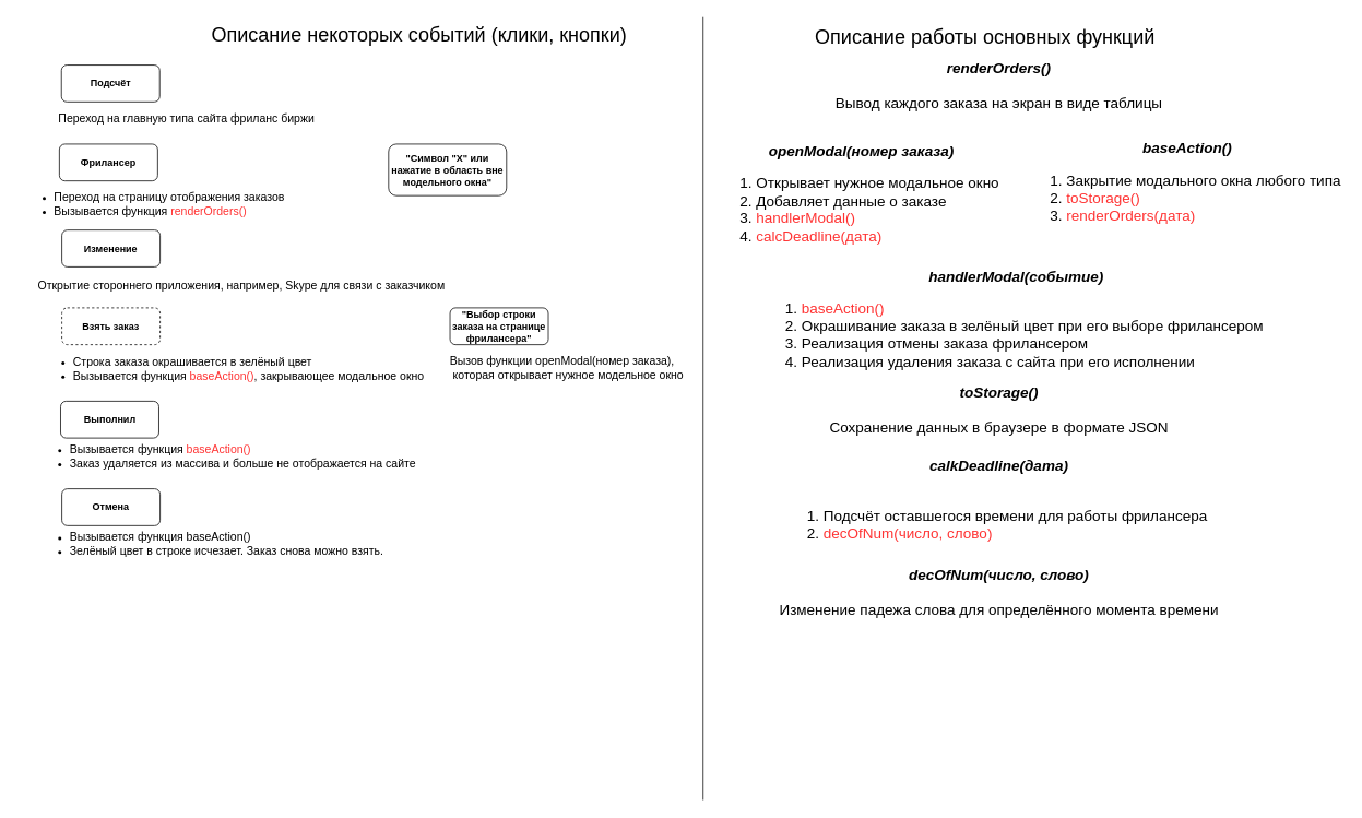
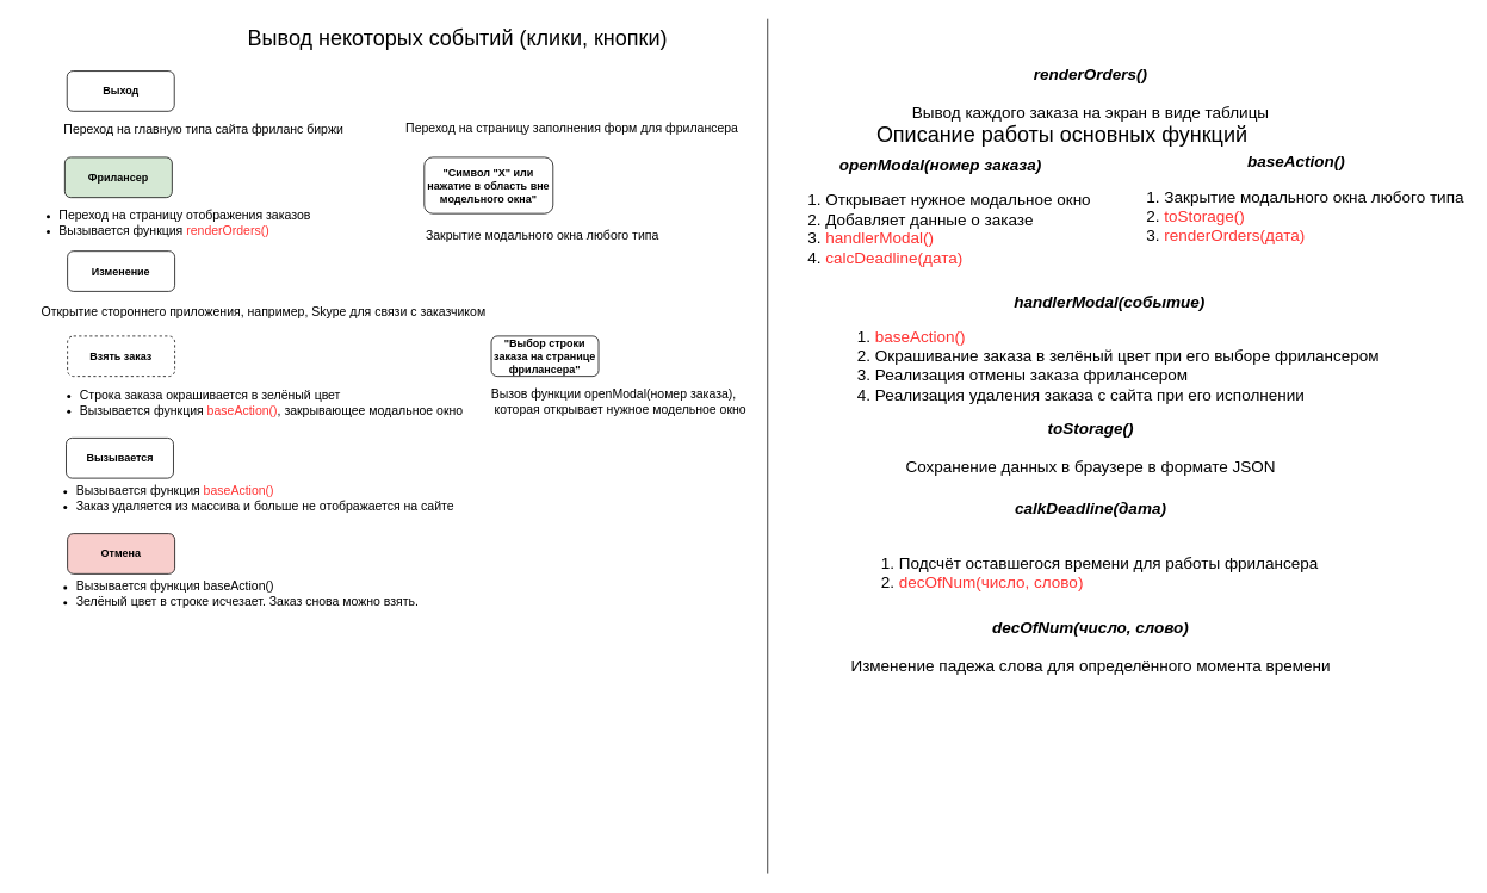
- <mxCell id="2" value="&lt;font style=&quot;font-size: 24px&quot;&gt;Описание некоторых событий (клики, кнопки)&lt;/font&gt;" style="text;html=1;align=center;verticalAlign=middle;resizable=0;points=[];autosize=1;" vertex="1" parent="1"><mxGeometry x="252" y="31" width="517" height="22" as="geometry" /></mxCell>
+ <mxCell id="2" value="&lt;font style=&quot;font-size: 24px&quot;&gt;Вывод некоторых событий (клики, кнопки)&lt;/font&gt;" style="text;html=1;align=center;verticalAlign=middle;resizable=0;points=[];autosize=1;" vertex="1" parent="1"><mxGeometry x="252" y="31" width="517" height="22" as="geometry" /></mxCell>
- <mxCell id="3" value="&lt;font style=&quot;font-size: 24px&quot;&gt;Описание работы основных функций&lt;/font&gt;" style="text;html=1;align=center;verticalAlign=middle;resizable=0;points=[];autosize=1;" vertex="1" parent="1"><mxGeometry x="989" y="34" width="425" height="22" as="geometry" /></mxCell>
+ <mxCell id="3" value="&lt;font style=&quot;font-size: 24px&quot;&gt;Описание работы основных функций&lt;/font&gt;" style="text;html=1;align=center;verticalAlign=middle;resizable=0;points=[];autosize=1;" vertex="1" parent="1"><mxGeometry x="974" y="139" width="425" height="22" as="geometry" /></mxCell>
- <mxCell id="4" value="&lt;b&gt;Подсчёт&lt;/b&gt;" style="rounded=1;whiteSpace=wrap;html=1;" vertex="1" parent="1"><mxGeometry x="74.5" y="78.5" width="120" height="45" as="geometry" /></mxCell>
+ <mxCell id="4" value="&lt;b&gt;Выход&lt;/b&gt;" style="rounded=1;whiteSpace=wrap;html=1;" vertex="1" parent="1"><mxGeometry x="74.5" y="78.5" width="120" height="45" as="geometry" /></mxCell>
+ <mxCell id="6" value="&lt;font style=&quot;font-size: 14px&quot;&gt;Переход на страницу заполнения форм для фрилансера&lt;/font&gt;" style="text;html=1;align=center;verticalAlign=middle;resizable=0;points=[];autosize=1;" vertex="1" parent="1"><mxGeometry x="448" y="133.5" width="382" height="19" as="geometry" /></mxCell>
- <mxCell id="7" value="&lt;b&gt;Фрилансер&lt;/b&gt;" style="rounded=1;whiteSpace=wrap;html=1;" vertex="1" parent="1"><mxGeometry x="72" y="175" width="120" height="45" as="geometry" /></mxCell>
+ <mxCell id="7" value="&lt;b&gt;Фрилансер&lt;/b&gt;" style="rounded=1;whiteSpace=wrap;html=1;fillColor=#d5e8d4;" vertex="1" parent="1"><mxGeometry x="72" y="175" width="120" height="45" as="geometry" /></mxCell>
+ <mxCell id="12" value="&lt;font style=&quot;font-size: 14px&quot;&gt;Закрытие модального окна любого типа&amp;nbsp;&lt;/font&gt;" style="text;html=1;align=left;verticalAlign=middle;resizable=0;points=[];autosize=1;" vertex="1" parent="1"><mxGeometry x="474" y="252" width="274" height="19" as="geometry" /></mxCell>
- <mxCell id="19" value="&lt;b&gt;Выполнил&lt;/b&gt;" style="rounded=1;whiteSpace=wrap;html=1;" vertex="1" parent="1"><mxGeometry x="73.5" y="489" width="120" height="45" as="geometry" /></mxCell>
+ <mxCell id="19" value="&lt;b&gt;Вызывается&lt;/b&gt;" style="rounded=1;whiteSpace=wrap;html=1;" vertex="1" parent="1"><mxGeometry x="73.5" y="489" width="120" height="45" as="geometry" /></mxCell>
- <mxCell id="17" value="&lt;b&gt;Отмена&lt;/b&gt;" style="rounded=1;whiteSpace=wrap;html=1;" vertex="1" parent="1"><mxGeometry x="75" y="596" width="120" height="45" as="geometry" /></mxCell>
+ <mxCell id="17" value="&lt;b&gt;Отмена&lt;/b&gt;" style="rounded=1;whiteSpace=wrap;html=1;fillColor=#f8cecc;" vertex="1" parent="1"><mxGeometry x="75" y="596" width="120" height="45" as="geometry" /></mxCell>
